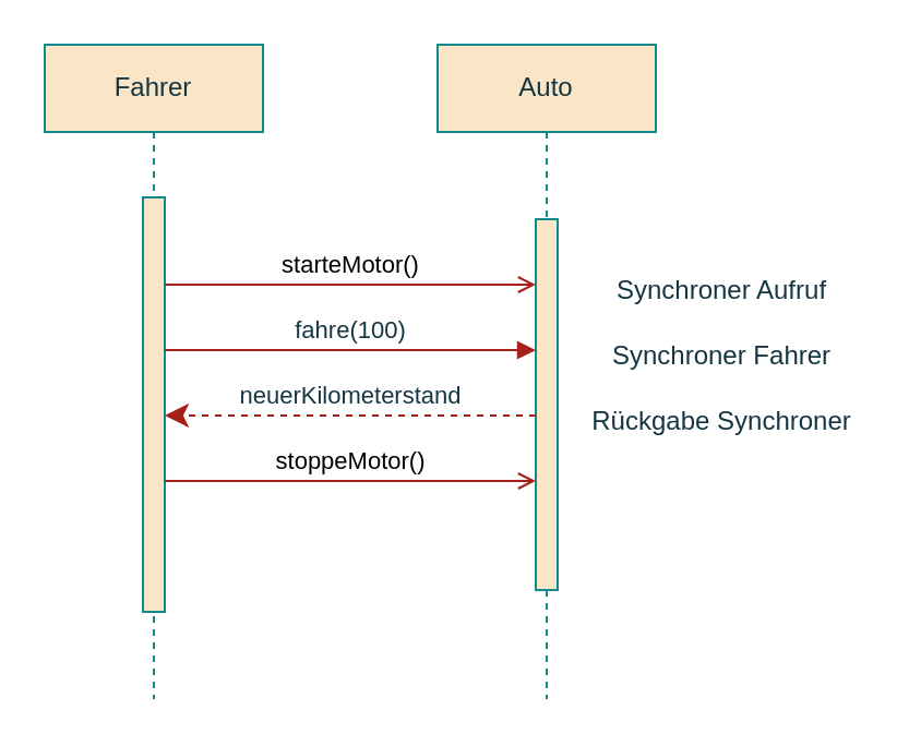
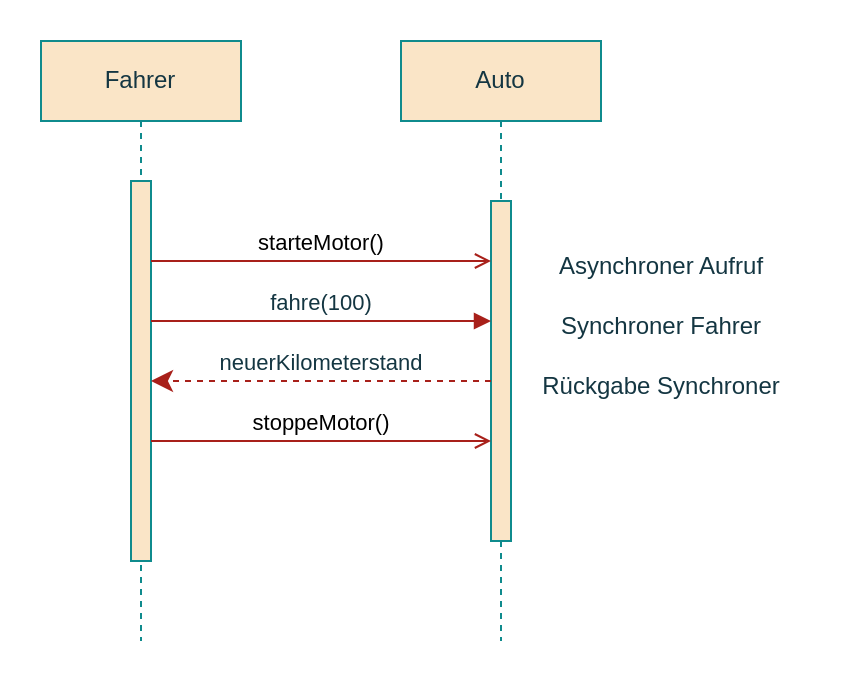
- <mxCell id="11" value="Synchroner Aufruf" style="text;html=1;align=center;verticalAlign=middle;resizable=0;points=[];autosize=1;strokeColor=none;fillColor=none;fontColor=#143642;" vertex="1" parent="1"><mxGeometry x="265" y="118" width="130" height="30" as="geometry" /></mxCell>
+ <mxCell id="11" value="Asynchroner Aufruf" style="text;html=1;align=center;verticalAlign=middle;resizable=0;points=[];autosize=1;strokeColor=none;fillColor=none;fontColor=#143642;" vertex="1" parent="1"><mxGeometry x="265" y="118" width="130" height="30" as="geometry" /></mxCell>
